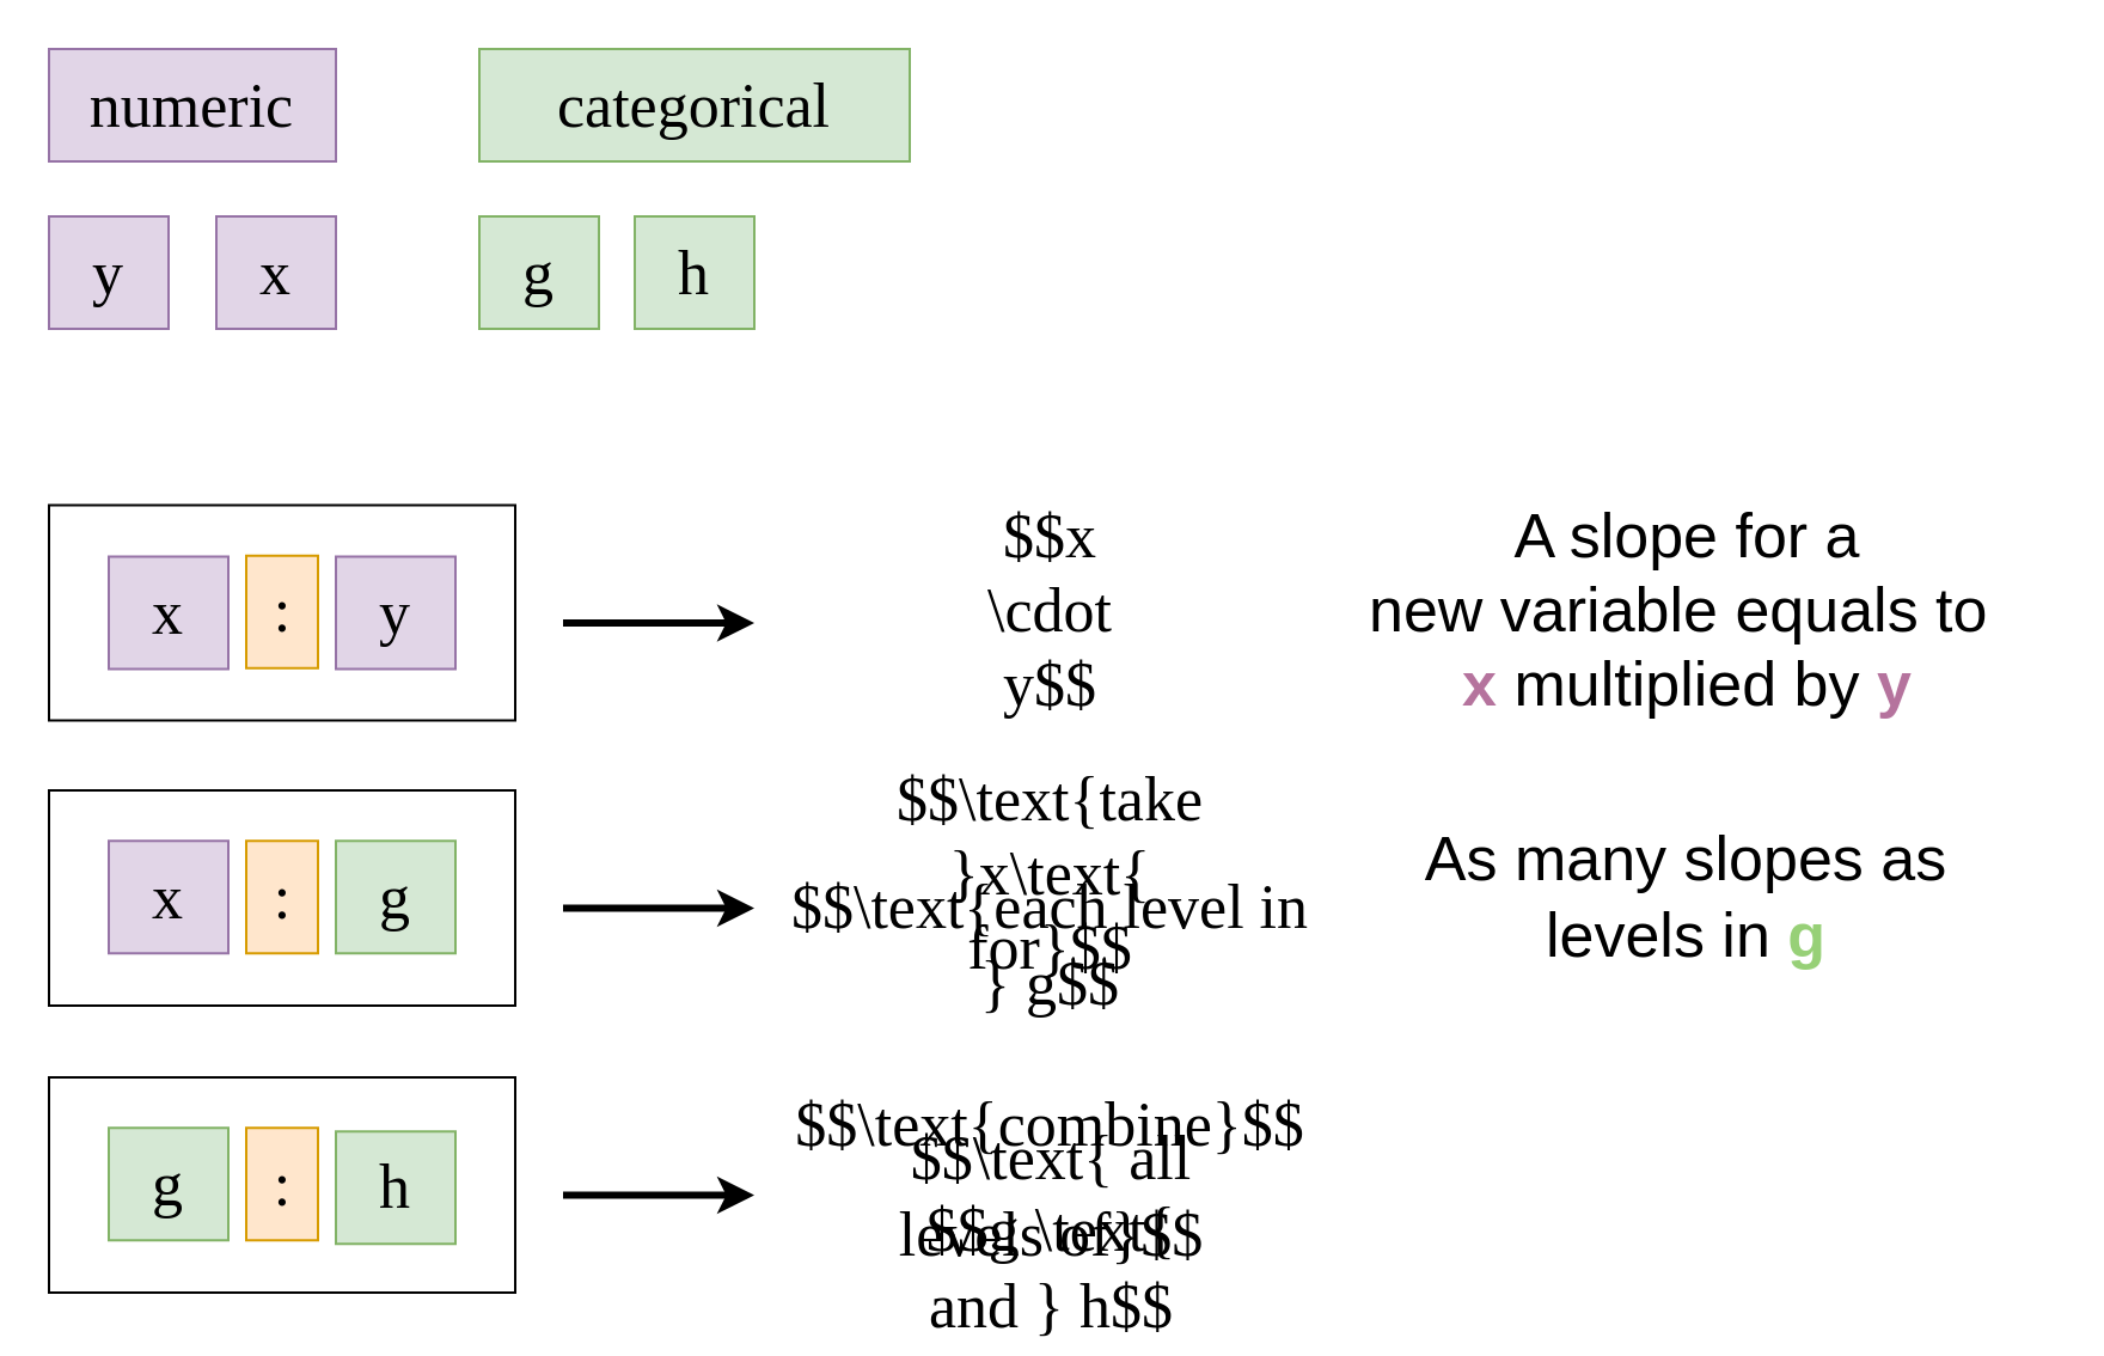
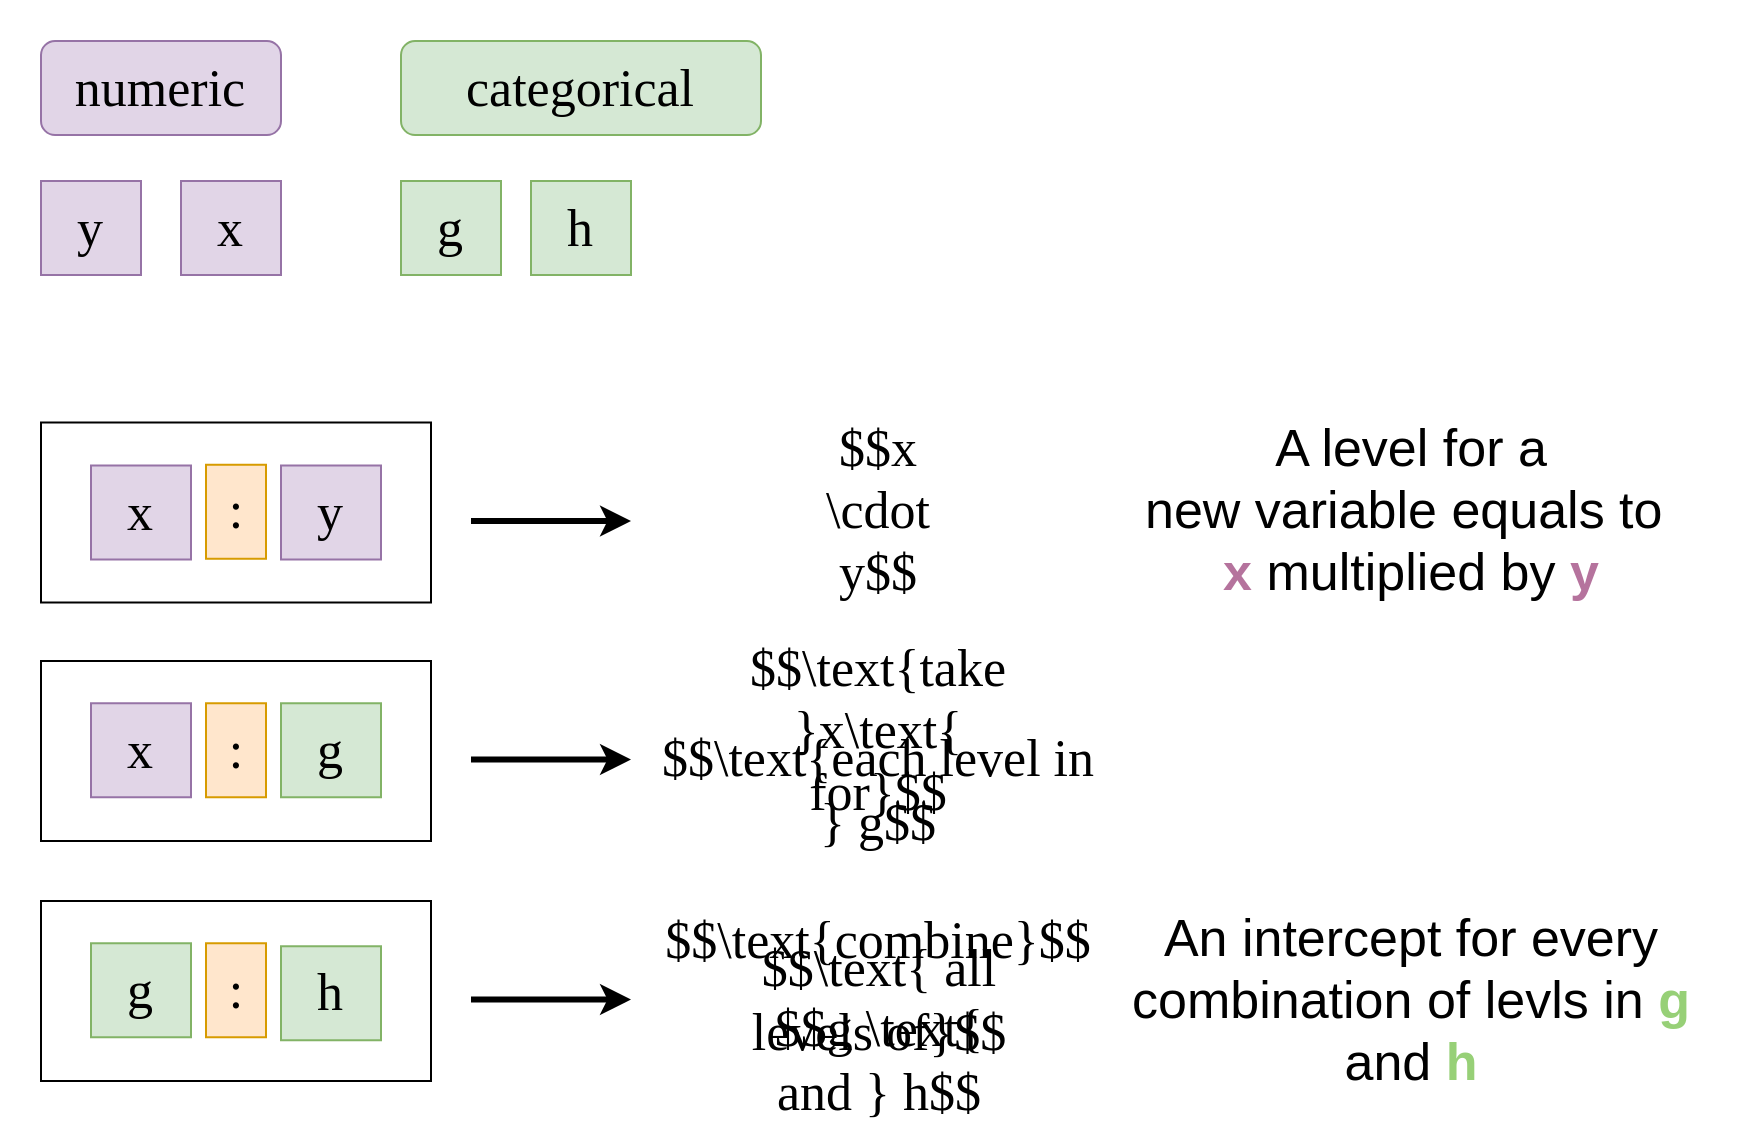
- <mxCell id="5" value="&lt;font style=&quot;font-size: 26px;&quot; face=&quot;Cascadia Code&quot;&gt;numeric&lt;/font&gt;" style="rounded=0;whiteSpace=wrap;html=1;strokeColor=#9673a6;fillColor=#e1d5e7;" vertex="1" parent="1"><mxGeometry x="20" y="20" width="120" height="47" as="geometry" /></mxCell>
+ <mxCell id="5" value="&lt;font style=&quot;font-size: 26px;&quot; face=&quot;Cascadia Code&quot;&gt;numeric&lt;/font&gt;" style="whiteSpace=wrap;html=1;strokeColor=#9673a6;fillColor=#e1d5e7;rounded=1;" vertex="1" parent="1"><mxGeometry x="20" y="20" width="120" height="47" as="geometry" /></mxCell>
- <mxCell id="8" value="&lt;font style=&quot;font-size: 26px;&quot; face=&quot;Cascadia Code&quot;&gt;categorical&lt;/font&gt;" style="rounded=0;whiteSpace=wrap;html=1;strokeColor=#82b366;fillColor=#d5e8d4;" vertex="1" parent="1"><mxGeometry x="200" y="20" width="180" height="47" as="geometry" /></mxCell>
+ <mxCell id="8" value="&lt;font style=&quot;font-size: 26px;&quot; face=&quot;Cascadia Code&quot;&gt;categorical&lt;/font&gt;" style="whiteSpace=wrap;html=1;strokeColor=#82b366;fillColor=#d5e8d4;rounded=1;" vertex="1" parent="1"><mxGeometry x="200" y="20" width="180" height="47" as="geometry" /></mxCell>
- <mxCell id="12" value="&lt;font face=&quot;Helvetica&quot;&gt;A slope for a &lt;br&gt;new variable equals to&amp;nbsp;&lt;br&gt;&lt;b&gt;&lt;font color=&quot;#b5739d&quot;&gt;x&lt;/font&gt;&lt;/b&gt; multiplied by &lt;b&gt;&lt;font color=&quot;#b5739d&quot;&gt;y&lt;/font&gt;&lt;/b&gt;&lt;br&gt;&lt;/font&gt;" style="text;html=1;strokeColor=none;fillColor=none;align=center;verticalAlign=middle;whiteSpace=wrap;rounded=0;fontFamily=Cascadia Code;fontSize=26;" vertex="1" parent="1"><mxGeometry x="552.5" y="204.44" width="305" height="101.88" as="geometry" /></mxCell>
+ <mxCell id="12" value="&lt;font face=&quot;Helvetica&quot;&gt;A level for a &lt;br&gt;new variable equals to&amp;nbsp;&lt;br&gt;&lt;b&gt;&lt;font color=&quot;#b5739d&quot;&gt;x&lt;/font&gt;&lt;/b&gt; multiplied by &lt;b&gt;&lt;font color=&quot;#b5739d&quot;&gt;y&lt;/font&gt;&lt;/b&gt;&lt;br&gt;&lt;/font&gt;" style="text;html=1;strokeColor=none;fillColor=none;align=center;verticalAlign=middle;whiteSpace=wrap;rounded=0;fontFamily=Cascadia Code;fontSize=26;" vertex="1" parent="1"><mxGeometry x="552.5" y="204.44" width="305" height="101.88" as="geometry" /></mxCell>
- <mxCell id="20" value="&lt;font face=&quot;Helvetica&quot;&gt;As many slopes as levels in &lt;b&gt;&lt;font color=&quot;#97d077&quot;&gt;g&lt;/font&gt;&lt;/b&gt;&lt;/font&gt;" style="text;html=1;strokeColor=none;fillColor=none;align=center;verticalAlign=middle;whiteSpace=wrap;rounded=0;fontFamily=Cascadia Code;fontSize=26;" vertex="1" parent="1"><mxGeometry x="565" y="339.81" width="280" height="70.37" as="geometry" /></mxCell>
+ <mxCell id="26" value="&lt;font face=&quot;Helvetica&quot;&gt;An intercept for every combination of levls in&amp;nbsp;&lt;/font&gt;&lt;span style=&quot;font-family: Helvetica;&quot;&gt;&lt;b style=&quot;color: rgb(151, 208, 119);&quot;&gt;g &lt;/b&gt;and&lt;b style=&quot;color: rgb(151, 208, 119);&quot;&gt; h&lt;/b&gt;&lt;/span&gt;" style="text;html=1;strokeColor=none;fillColor=none;align=center;verticalAlign=middle;whiteSpace=wrap;rounded=0;fontFamily=Cascadia Code;fontSize=26;" vertex="1" parent="1"><mxGeometry x="562.5" y="459.45" width="285" height="80.55" as="geometry" /></mxCell>
